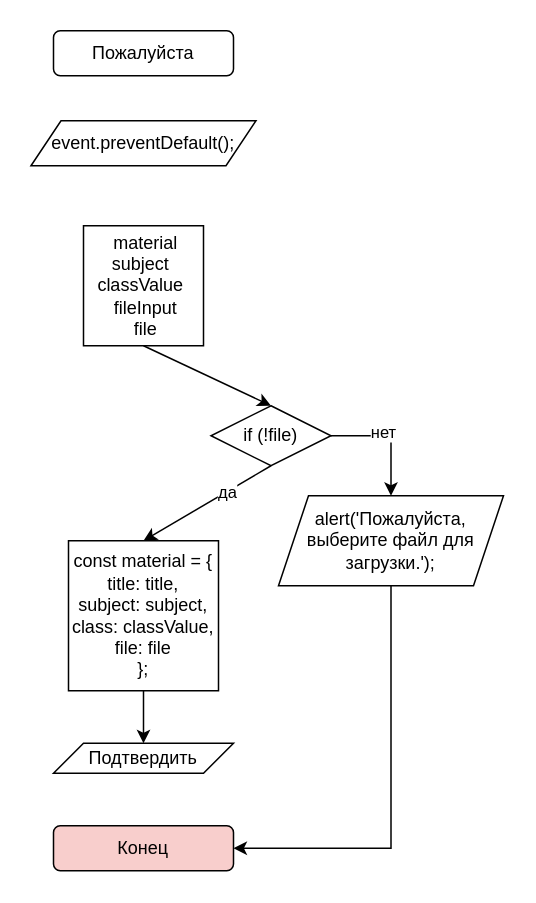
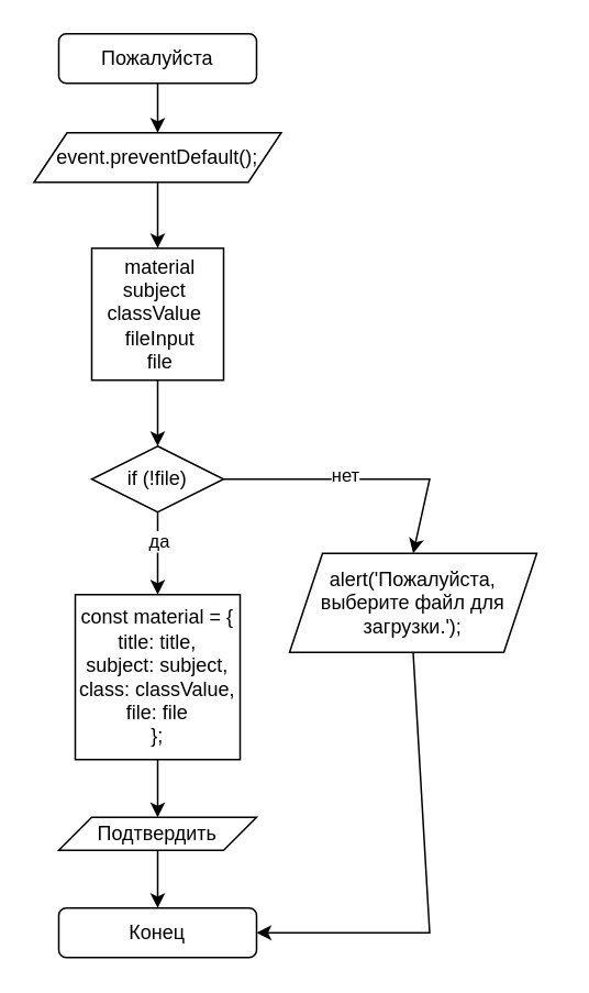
+ <mxCell id="4" value="" style="endArrow=classic;html=1;rounded=0;exitX=0.5;exitY=1;exitDx=0;exitDy=0;" edge="1" parent="1" source="2" target="3"><mxGeometry width="50" height="50" relative="1" as="geometry"><mxPoint x="155" y="200" as="sourcePoint" /><mxPoint x="205" y="150" as="targetPoint" /></mxGeometry></mxCell>
+ <mxCell id="6" value="" style="endArrow=classic;html=1;rounded=0;exitX=0.5;exitY=1;exitDx=0;exitDy=0;entryX=0.5;entryY=0;entryDx=0;entryDy=0;" edge="1" parent="1" source="3" target="5"><mxGeometry width="50" height="50" relative="1" as="geometry"><mxPoint x="155" y="200" as="sourcePoint" /><mxPoint x="205" y="150" as="targetPoint" /></mxGeometry></mxCell>
- <mxCell id="7" value="&lt;span class=&quot;hljs-keyword&quot;&gt;if&lt;/span&gt; (!file)" style="rhombus;whiteSpace=wrap;html=1;" vertex="1" parent="1"><mxGeometry x="140" y="270" width="80" height="40" as="geometry" /></mxCell>
+ <mxCell id="7" value="&lt;span class=&quot;hljs-keyword&quot;&gt;if&lt;/span&gt; (!file)" style="rhombus;whiteSpace=wrap;html=1;" vertex="1" parent="1"><mxGeometry x="55" y="270" width="80" height="40" as="geometry" /></mxCell>
- <mxCell id="9" value="&lt;span class=&quot;hljs-title function_&quot;&gt;alert&lt;/span&gt;(&lt;span class=&quot;hljs-string&quot;&gt;'Пожалуйста, выберите файл для загрузки.'&lt;/span&gt;);" style="shape=parallelogram;perimeter=parallelogramPerimeter;whiteSpace=wrap;html=1;fixedSize=1;" vertex="1" parent="1"><mxGeometry x="185" y="330" width="150" height="60" as="geometry" /></mxCell>
+ <mxCell id="9" value="&lt;span class=&quot;hljs-title function_&quot;&gt;alert&lt;/span&gt;(&lt;span class=&quot;hljs-string&quot;&gt;'Пожалуйста, выберите файл для загрузки.'&lt;/span&gt;);" style="shape=parallelogram;perimeter=parallelogramPerimeter;whiteSpace=wrap;html=1;fixedSize=1;" vertex="1" parent="1"><mxGeometry x="175" y="335" width="150" height="60" as="geometry" /></mxCell>
+ <mxCell id="19" value="" style="endArrow=classic;html=1;rounded=0;exitX=0.5;exitY=1;exitDx=0;exitDy=0;" edge="1" parent="1" source="15" target="17"><mxGeometry width="50" height="50" relative="1" as="geometry"><mxPoint x="175" y="490" as="sourcePoint" /><mxPoint x="225" y="440" as="targetPoint" /></mxGeometry></mxCell>
- <mxCell id="17" value="Конец" style="rounded=1;whiteSpace=wrap;html=1;fillColor=#f8cecc;" vertex="1" parent="1"><mxGeometry x="35" y="550" width="120" height="30" as="geometry" /></mxCell>
+ <mxCell id="17" value="Конец" style="rounded=1;whiteSpace=wrap;html=1;" vertex="1" parent="1"><mxGeometry x="35" y="550" width="120" height="30" as="geometry" /></mxCell>
